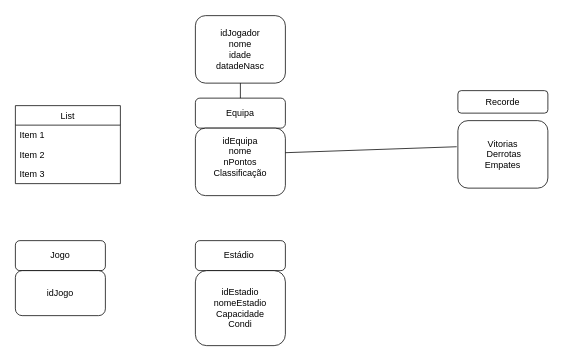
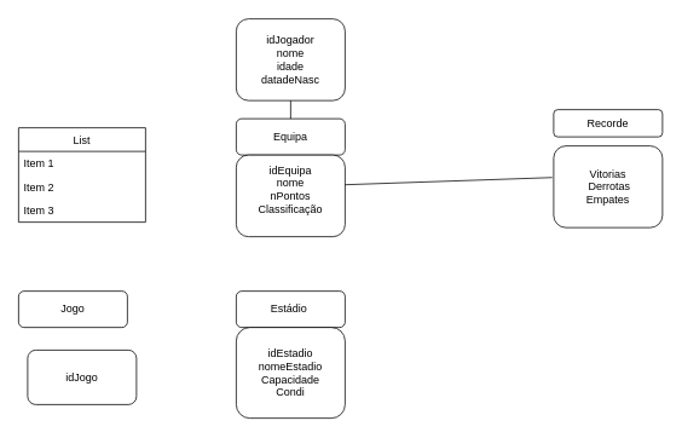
- <mxCell id="6" value="idJogo" style="rounded=1;whiteSpace=wrap;html=1;" vertex="1" parent="1"><mxGeometry x="20" y="360" width="120" height="60" as="geometry" /></mxCell>
+ <mxCell id="6" value="idJogo" style="rounded=1;whiteSpace=wrap;html=1;" vertex="1" parent="1"><mxGeometry x="30" y="385" width="120" height="60" as="geometry" /></mxCell>
